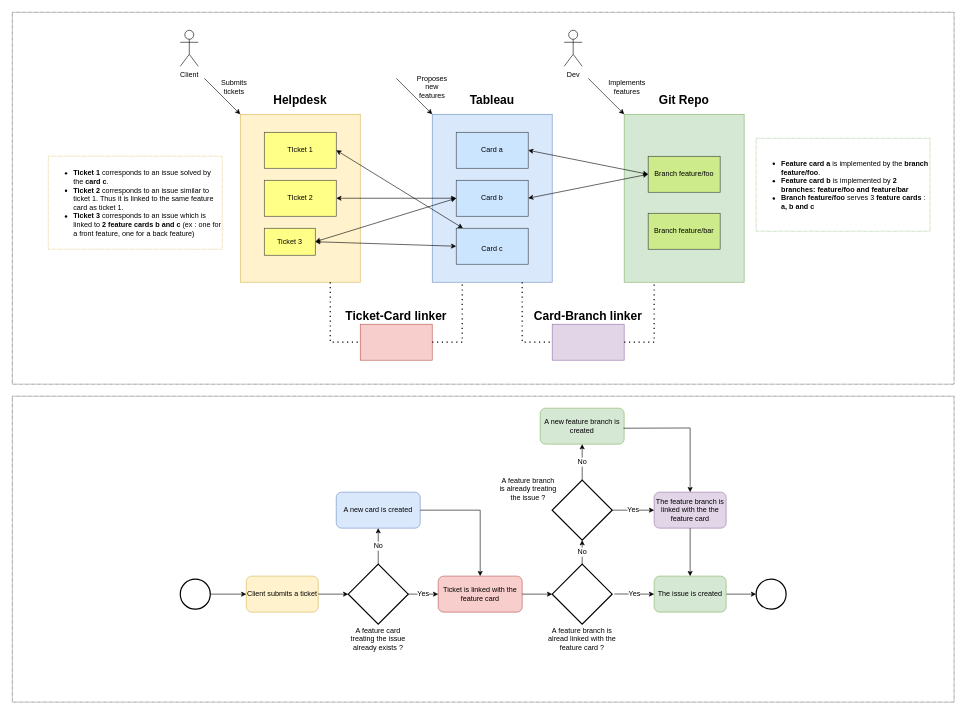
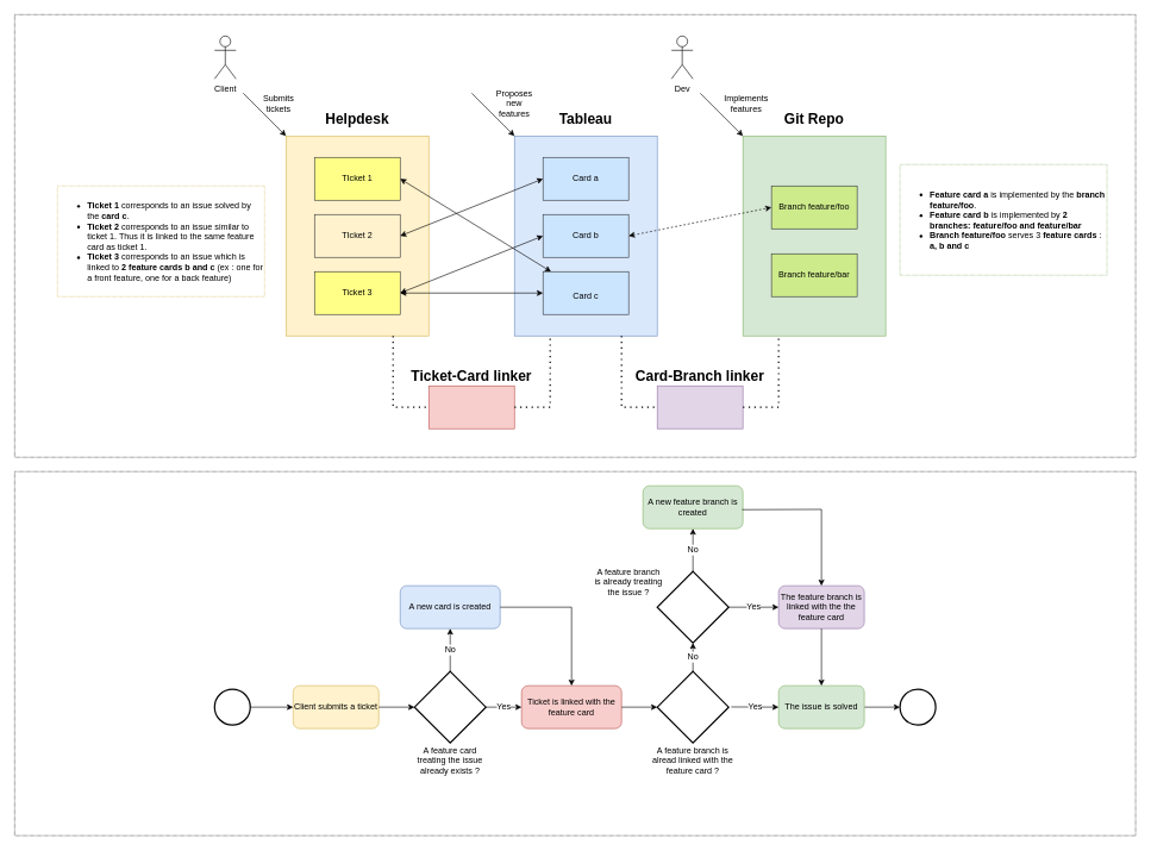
- <mxCell id="20" value="" style="endArrow=classic;startArrow=classic;html=1;rounded=0;fontSize=20;exitX=1;exitY=0.5;exitDx=0;exitDy=0;entryX=0;entryY=0.5;entryDx=0;entryDy=0;" parent="1" source="9" target="14" edge="1"><mxGeometry width="50" height="50" relative="1" as="geometry"><mxPoint x="980" y="550" as="sourcePoint" /><mxPoint x="1030" y="500" as="targetPoint" /></mxGeometry></mxCell>
- <mxCell id="21" value="" style="endArrow=classic;startArrow=classic;html=1;rounded=0;fontSize=20;exitX=1;exitY=0.5;exitDx=0;exitDy=0;entryX=0;entryY=0.5;entryDx=0;entryDy=0;" parent="1" source="10" target="14" edge="1"><mxGeometry width="50" height="50" relative="1" as="geometry"><mxPoint x="980" y="550" as="sourcePoint" /><mxPoint x="1030" y="500" as="targetPoint" /></mxGeometry></mxCell>
+ <mxCell id="21" value="" style="endArrow=classic;startArrow=classic;html=1;rounded=0;fontSize=20;exitX=1;exitY=0.5;exitDx=0;exitDy=0;entryX=0;entryY=0.5;entryDx=0;entryDy=0;dashed=1;" parent="1" source="10" target="14" edge="1"><mxGeometry width="50" height="50" relative="1" as="geometry"><mxPoint x="980" y="550" as="sourcePoint" /><mxPoint x="1030" y="500" as="targetPoint" /></mxGeometry></mxCell>
- <mxCell id="6" value="TIcket 2" style="rounded=0;whiteSpace=wrap;html=1;fillColor=#ffff88;strokeColor=#36393d;" parent="1" vertex="1"><mxGeometry x="440" y="300" width="120" height="60" as="geometry" /></mxCell>
+ <mxCell id="6" value="TIcket 2" style="rounded=0;whiteSpace=wrap;html=1;fillColor=#fff2cc;strokeColor=#36393d;" parent="1" vertex="1"><mxGeometry x="440" y="300" width="120" height="60" as="geometry" /></mxCell>
- <mxCell id="18" value="" style="endArrow=classic;startArrow=classic;html=1;rounded=0;fontSize=20;exitX=1;exitY=0.5;exitDx=0;exitDy=0;" parent="1" source="6" target="10" edge="1"><mxGeometry width="50" height="50" relative="1" as="geometry"><mxPoint x="630" y="410" as="sourcePoint" /><mxPoint x="680" y="360" as="targetPoint" /></mxGeometry></mxCell>
+ <mxCell id="18" value="" style="endArrow=classic;startArrow=classic;html=1;rounded=0;fontSize=20;exitX=1;exitY=0.5;exitDx=0;exitDy=0;entryX=0;entryY=0.5;entryDx=0;entryDy=0;" parent="1" source="6" target="9" edge="1"><mxGeometry width="50" height="50" relative="1" as="geometry"><mxPoint x="630" y="410" as="sourcePoint" /><mxPoint x="680" y="360" as="targetPoint" /></mxGeometry></mxCell>
- <mxCell id="7" value="Ticket 3" style="rounded=0;whiteSpace=wrap;html=1;fillColor=#ffff88;strokeColor=#36393d;" parent="1" vertex="1"><mxGeometry x="440" y="380" width="85" height="45" as="geometry" /></mxCell>
+ <mxCell id="7" value="Ticket 3" style="rounded=0;whiteSpace=wrap;html=1;fillColor=#ffff88;strokeColor=#36393d;" parent="1" vertex="1"><mxGeometry x="440" y="380" width="120" height="60" as="geometry" /></mxCell>
- <mxCell id="37" value="The issue is created" style="rounded=1;whiteSpace=wrap;html=1;fontSize=12;fillColor=#d5e8d4;strokeColor=#82b366;" parent="1" vertex="1"><mxGeometry x="1090" y="960" width="120" height="60" as="geometry" /></mxCell>
+ <mxCell id="37" value="The issue is solved" style="rounded=1;whiteSpace=wrap;html=1;fontSize=12;fillColor=#d5e8d4;strokeColor=#82b366;" parent="1" vertex="1"><mxGeometry x="1090" y="960" width="120" height="60" as="geometry" /></mxCell>
